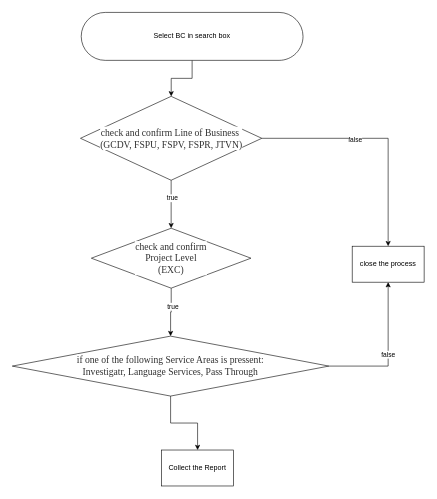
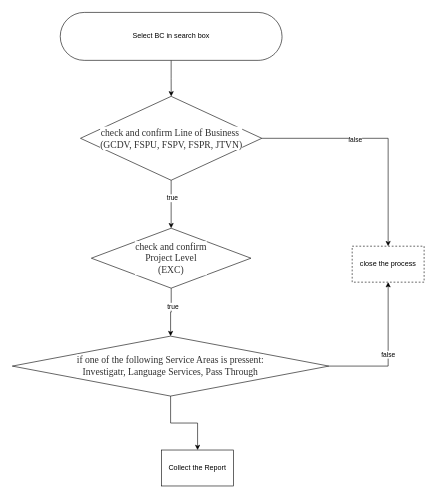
- <mxCell id="3" value="Select BC in search box" style="html=1;dashed=0;whiteSpace=wrap;shape=mxgraph.dfd.start" vertex="1" parent="1"><mxGeometry x="135" y="20" width="370" height="80" as="geometry" /></mxCell>
+ <mxCell id="3" value="Select BC in search box" style="html=1;dashed=0;whiteSpace=wrap;shape=mxgraph.dfd.start" vertex="1" parent="1"><mxGeometry x="100" y="20" width="370" height="80" as="geometry" /></mxCell>
- <mxCell id="17" value="close the process" style="whiteSpace=wrap;html=1;dashed=0;" vertex="1" parent="1"><mxGeometry x="587" y="410" width="120" height="60" as="geometry" /></mxCell>
+ <mxCell id="17" value="close the process" style="whiteSpace=wrap;html=1;dashed=1;" vertex="1" parent="1"><mxGeometry x="587" y="410" width="120" height="60" as="geometry" /></mxCell>
